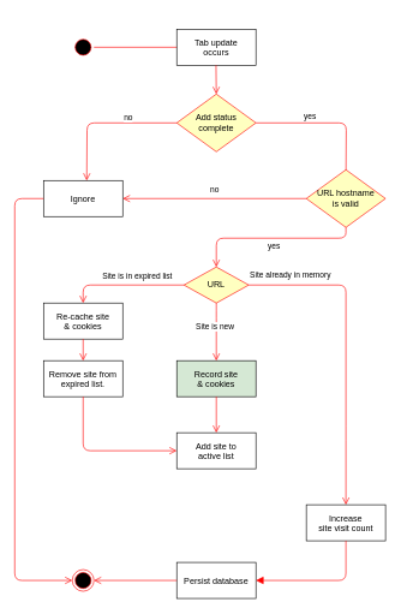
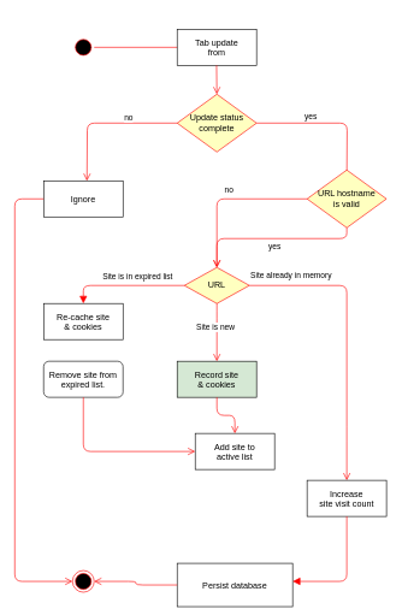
- <mxCell id="4" value="Tab update&#10;occurs" style="" parent="1" vertex="1"><mxGeometry x="245" y="40" width="110" height="50" as="geometry" /></mxCell>
+ <mxCell id="4" value="Tab update&#10;from" style="" parent="1" vertex="1"><mxGeometry x="245" y="40" width="110" height="50" as="geometry" /></mxCell>
- <mxCell id="6" value="Add status complete" style="rhombus;whiteSpace=wrap;html=1;fillColor=#ffffc0;strokeColor=#ff0000;" parent="1" vertex="1"><mxGeometry x="245" y="130" width="110" height="80" as="geometry" /></mxCell>
+ <mxCell id="6" value="Update status complete" style="rhombus;whiteSpace=wrap;html=1;fillColor=#ffffc0;strokeColor=#ff0000;" parent="1" vertex="1"><mxGeometry x="245" y="130" width="110" height="80" as="geometry" /></mxCell>
- <mxCell id="11" value="no" style="edgeStyle=orthogonalEdgeStyle;html=1;align=left;verticalAlign=top;endArrow=open;endSize=8;strokeColor=#ff0000;" parent="1" source="10" target="9" edge="1"><mxGeometry x="0.059" y="-25" relative="1" as="geometry"><mxPoint x="200" y="409.97" as="targetPoint" /><mxPoint x="325.047" y="330.004" as="sourcePoint" /><mxPoint as="offset" /></mxGeometry></mxCell>
+ <mxCell id="11" value="no" style="edgeStyle=orthogonalEdgeStyle;html=1;align=left;verticalAlign=top;endArrow=open;endSize=8;strokeColor=#ff0000;" parent="1" source="10" target="14" edge="1"><mxGeometry x="0.059" y="-25" relative="1" as="geometry"><mxPoint x="200" y="409.97" as="targetPoint" /><mxPoint x="325.047" y="330.004" as="sourcePoint" /><mxPoint as="offset" /></mxGeometry></mxCell>
- <mxCell id="15" value="Site is in expired list" style="edgeStyle=orthogonalEdgeStyle;html=1;align=left;verticalAlign=top;endArrow=open;endSize=8;strokeColor=#ff0000;" parent="1" source="14" target="12" edge="1"><mxGeometry x="0.395" y="-25" relative="1" as="geometry"><mxPoint x="120" y="450" as="targetPoint" /><mxPoint x="30" y="450" as="sourcePoint" /><Array as="points"><mxPoint x="115" y="395" /></Array><mxPoint as="offset" /></mxGeometry></mxCell>
+ <mxCell id="15" value="Site is in expired list" style="edgeStyle=orthogonalEdgeStyle;html=1;align=left;verticalAlign=top;endArrow=block;endSize=8;strokeColor=#ff0000;" parent="1" source="14" target="12" edge="1"><mxGeometry x="0.395" y="-25" relative="1" as="geometry"><mxPoint x="120" y="450" as="targetPoint" /><mxPoint x="30" y="450" as="sourcePoint" /><Array as="points"><mxPoint x="115" y="395" /></Array><mxPoint as="offset" /></mxGeometry></mxCell>
- <mxCell id="24" value="" style="edgeStyle=orthogonalEdgeStyle;html=1;align=left;verticalAlign=top;endArrow=open;endSize=8;strokeColor=#ff0000;" parent="1" source="12" target="23" edge="1"><mxGeometry x="-0.907" relative="1" as="geometry"><mxPoint x="120" y="500" as="targetPoint" /><mxPoint x="120" y="470" as="sourcePoint" /><Array as="points" /><mxPoint as="offset" /></mxGeometry></mxCell>
- <mxCell id="23" value="Remove site from&#10;expired list." style="" parent="1" vertex="1"><mxGeometry x="60" y="500" width="110" height="50" as="geometry" /></mxCell>
+ <mxCell id="23" value="Remove site from&#10;expired list." style="rounded=1;" parent="1" vertex="1"><mxGeometry x="60" y="500" width="110" height="50" as="geometry" /></mxCell>
- <mxCell id="21" value="Add site to &#10;active list" style="" parent="1" vertex="1"><mxGeometry x="245" y="600" width="110" height="50" as="geometry" /></mxCell>
+ <mxCell id="21" value="Add site to &#10;active list" style="" parent="1" vertex="1"><mxGeometry x="270" y="600" width="110" height="50" as="geometry" /></mxCell>
- <mxCell id="18" value="Increase&#10;site visit count" style="" parent="1" vertex="1"><mxGeometry x="425" y="700" width="110" height="50" as="geometry" /></mxCell>
+ <mxCell id="18" value="Increase&#10;site visit count" style="" parent="1" vertex="1"><mxGeometry x="425" y="665" width="110" height="50" as="geometry" /></mxCell>
- <mxCell id="19" value="Persist database" style="" parent="1" vertex="1"><mxGeometry x="245" y="780" width="110" height="50" as="geometry" /></mxCell>
+ <mxCell id="19" value="Persist database" style="" parent="1" vertex="1"><mxGeometry x="245" y="780" width="160" height="60" as="geometry" /></mxCell>
